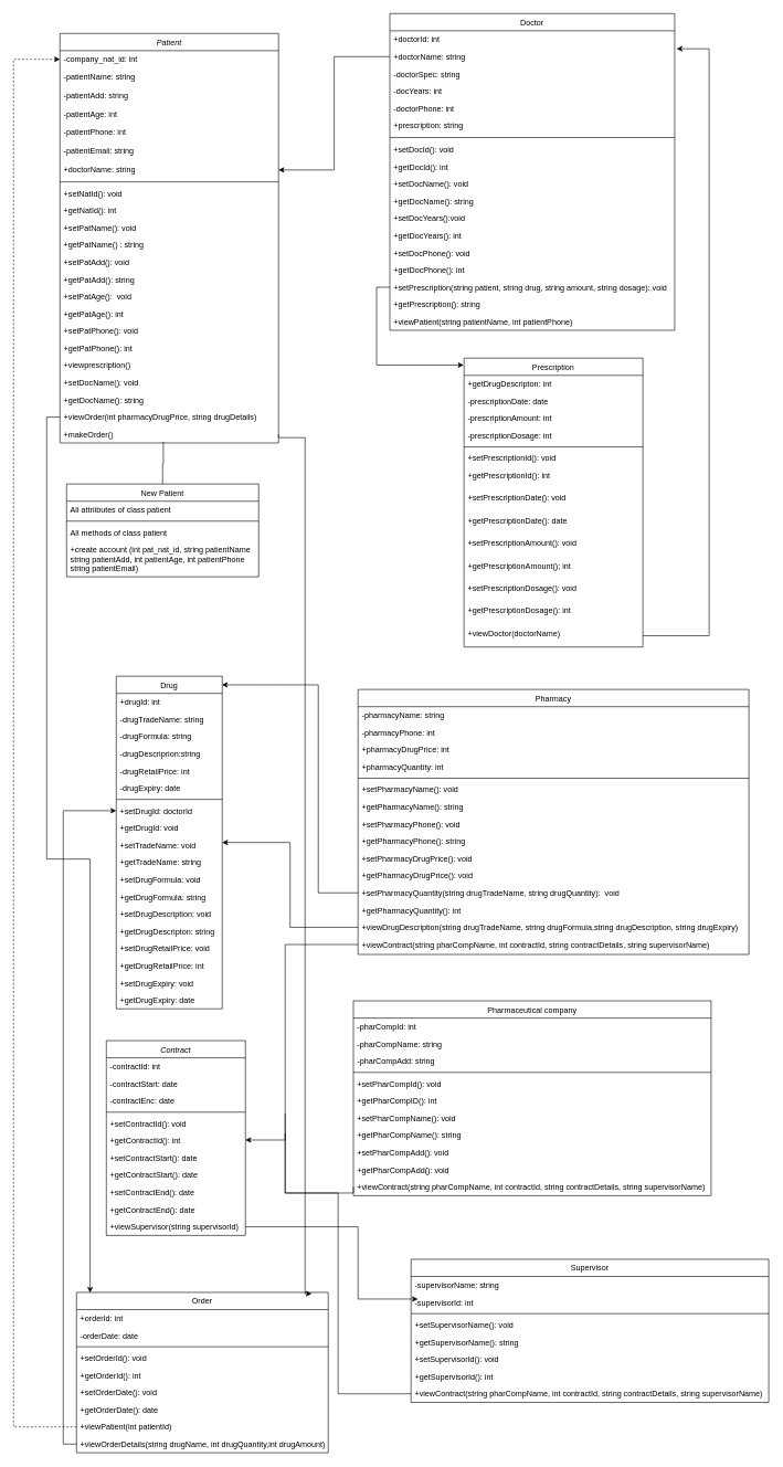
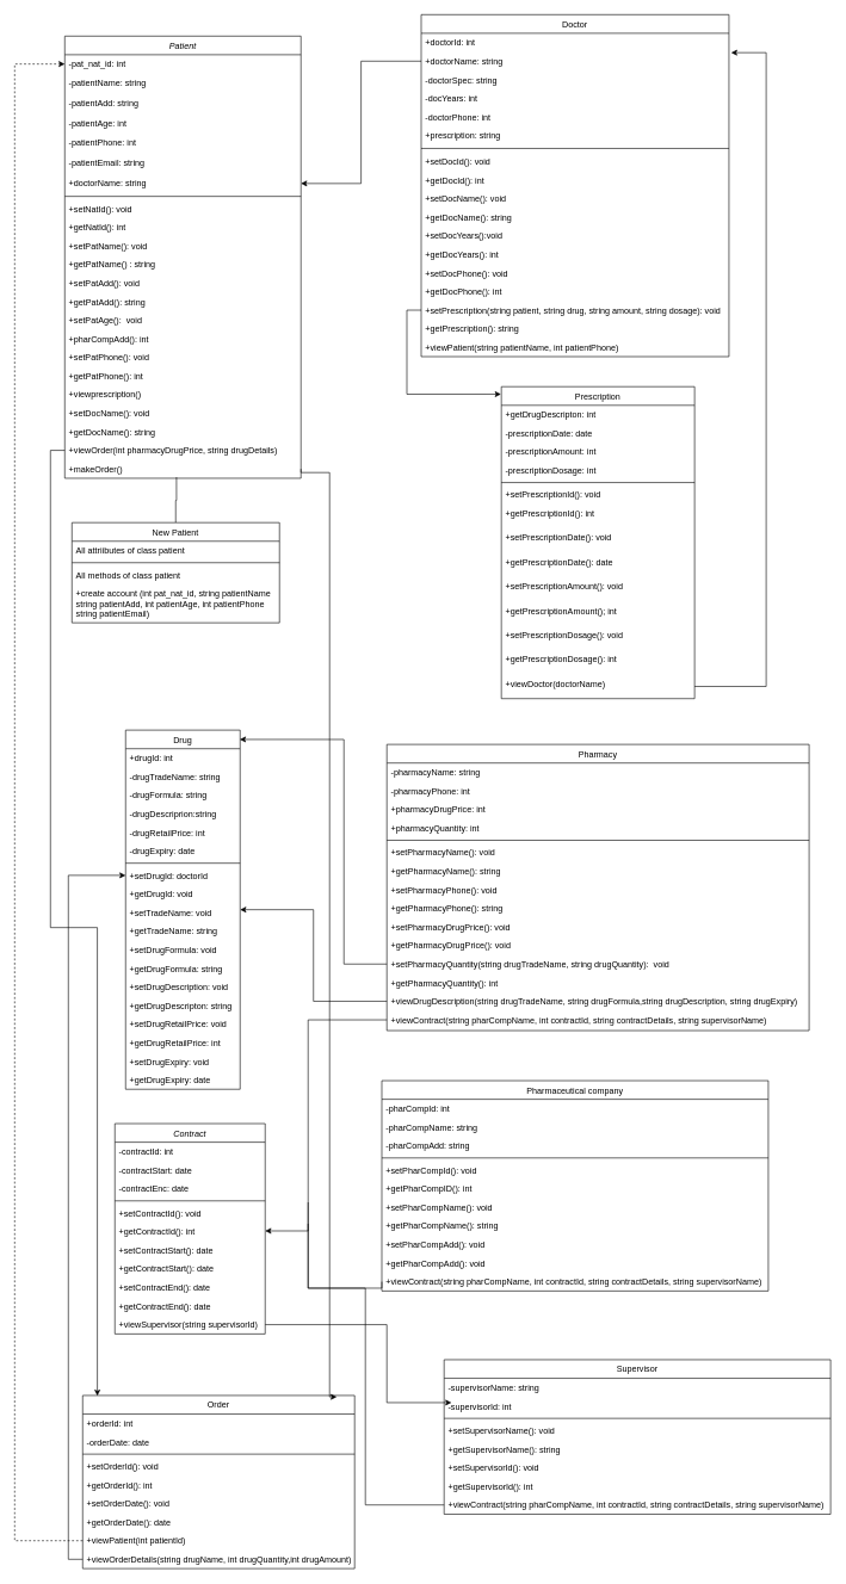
- <mxCell id="3" value="-company_nat_id: int" style="text;align=left;verticalAlign=top;spacingLeft=4;spacingRight=4;overflow=hidden;rotatable=0;points=[[0,0.5],[1,0.5]];portConstraint=eastwest;" parent="2" vertex="1"><mxGeometry y="26" width="330" height="26" as="geometry" /></mxCell>
+ <mxCell id="3" value="-pat_nat_id: int" style="text;align=left;verticalAlign=top;spacingLeft=4;spacingRight=4;overflow=hidden;rotatable=0;points=[[0,0.5],[1,0.5]];portConstraint=eastwest;" parent="2" vertex="1"><mxGeometry y="26" width="330" height="26" as="geometry" /></mxCell>
- <mxCell id="18" value="+getPatAge(): int" style="text;align=left;verticalAlign=top;spacingLeft=4;spacingRight=4;overflow=hidden;rotatable=0;points=[[0,0.5],[1,0.5]];portConstraint=eastwest;" parent="2" vertex="1"><mxGeometry y="410" width="330" height="26" as="geometry" /></mxCell>
+ <mxCell id="18" value="+pharCompAdd(): int" style="text;align=left;verticalAlign=top;spacingLeft=4;spacingRight=4;overflow=hidden;rotatable=0;points=[[0,0.5],[1,0.5]];portConstraint=eastwest;" parent="2" vertex="1"><mxGeometry y="410" width="330" height="26" as="geometry" /></mxCell>
